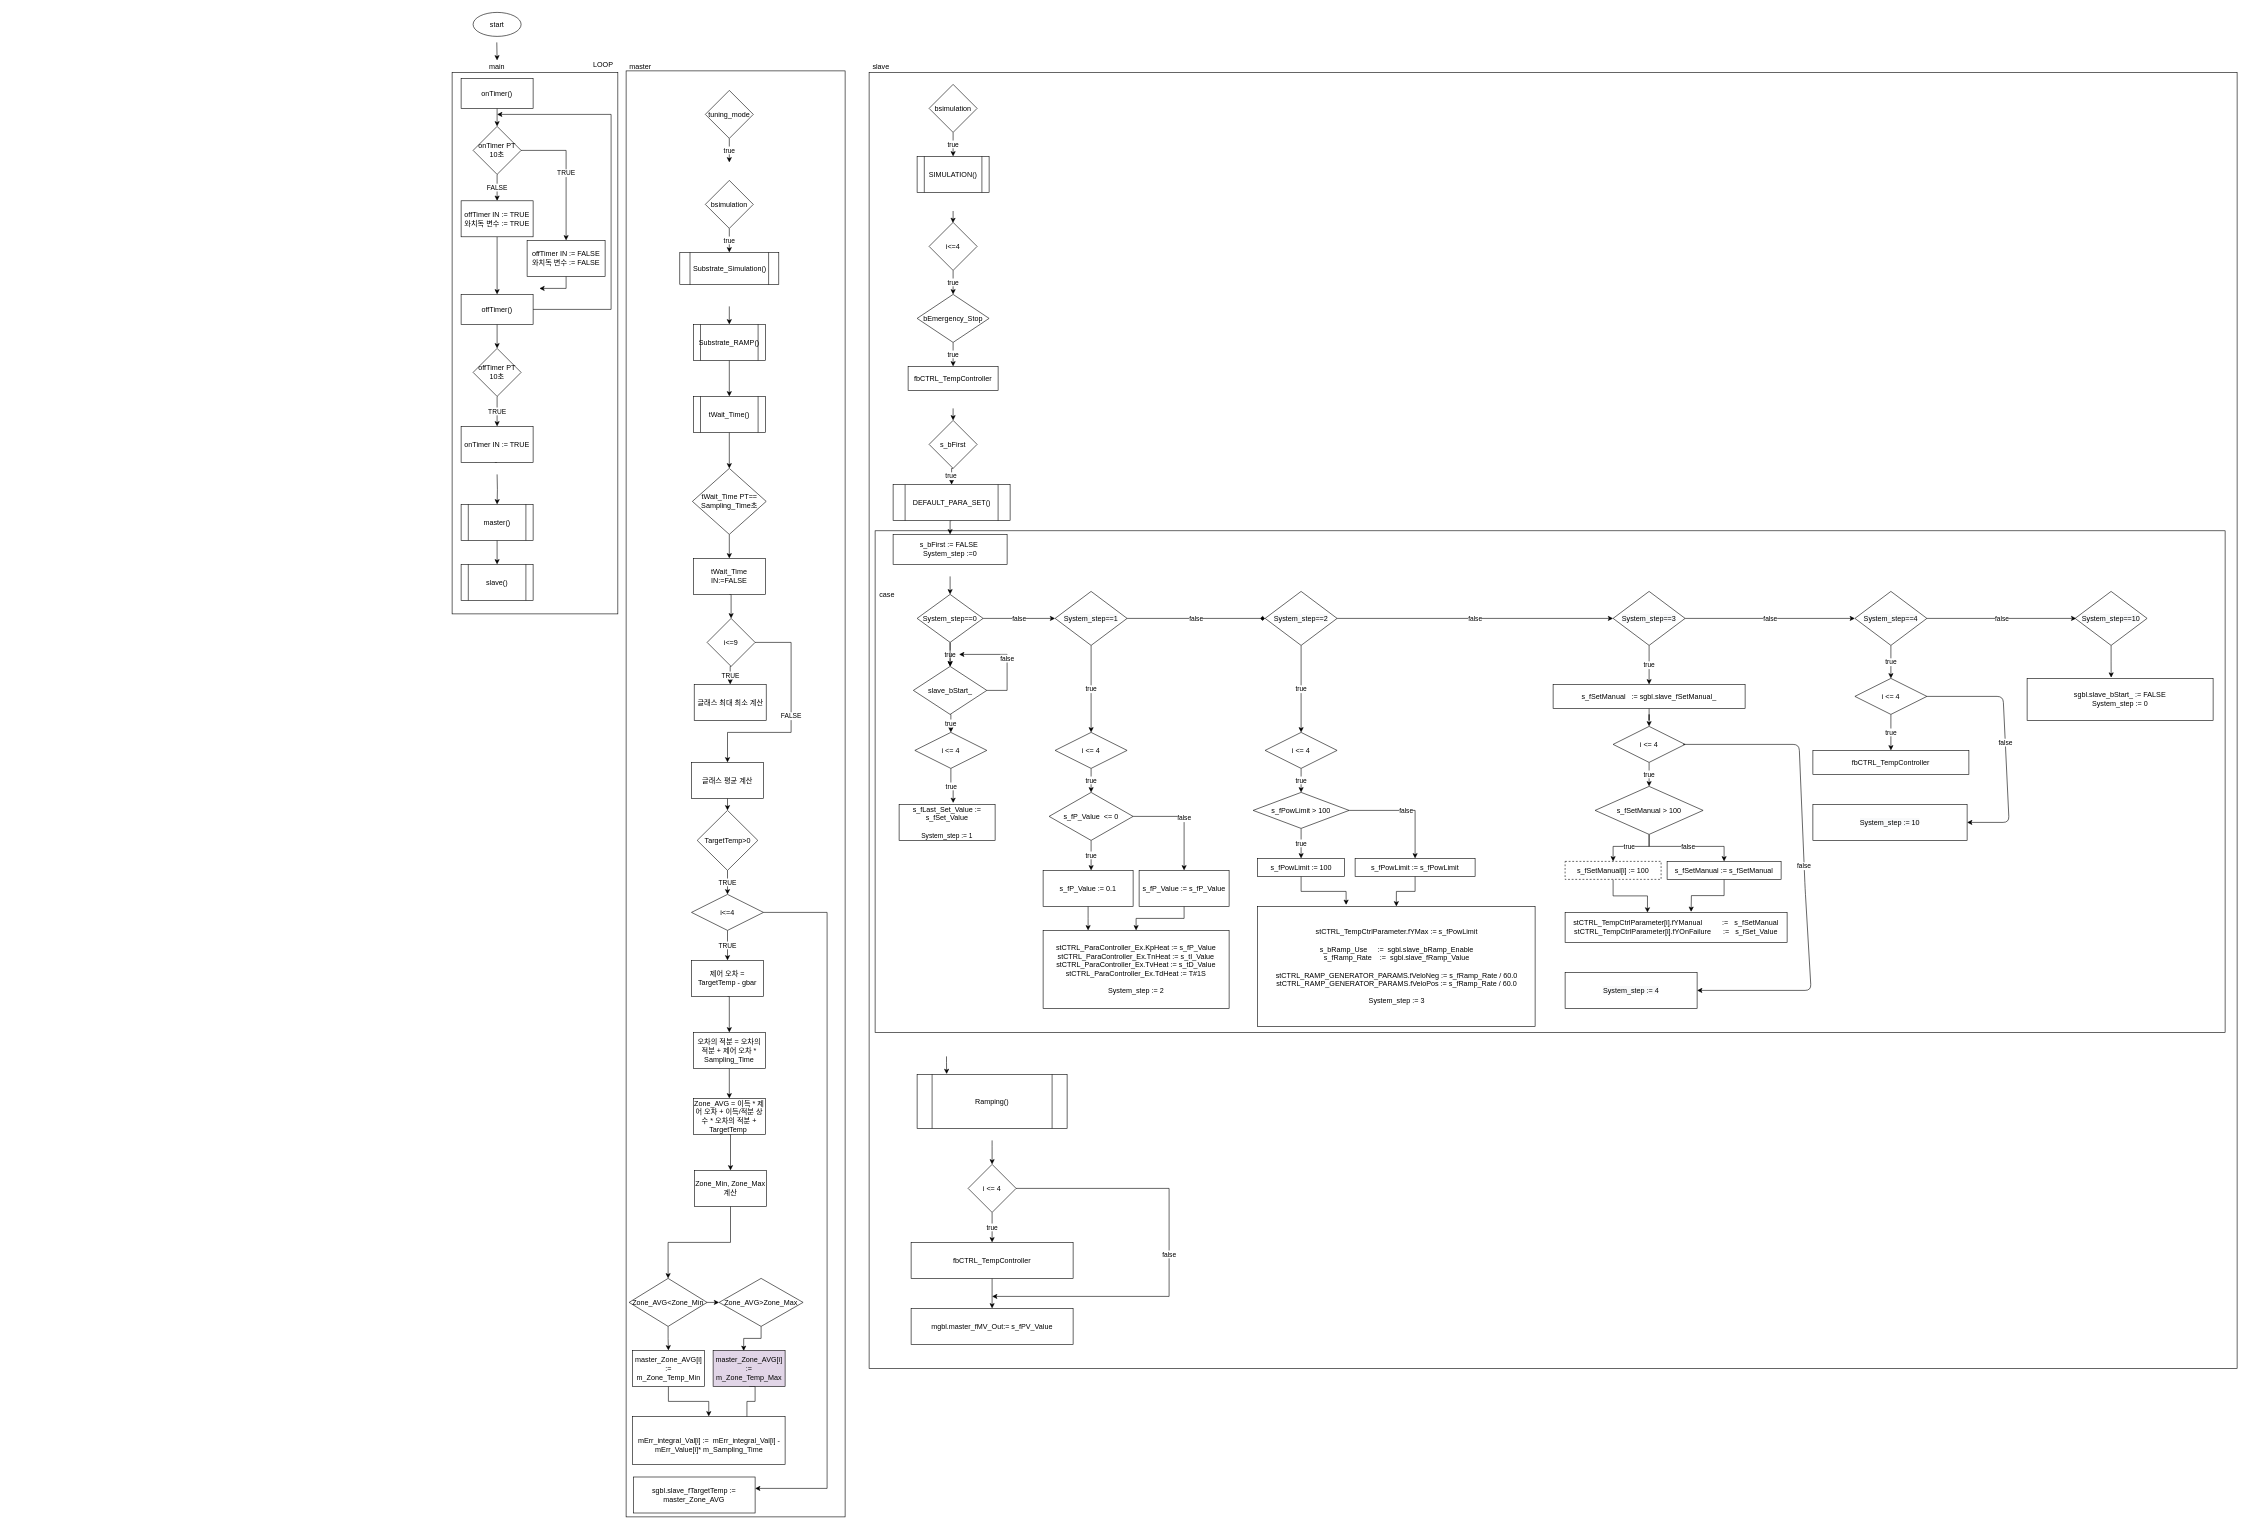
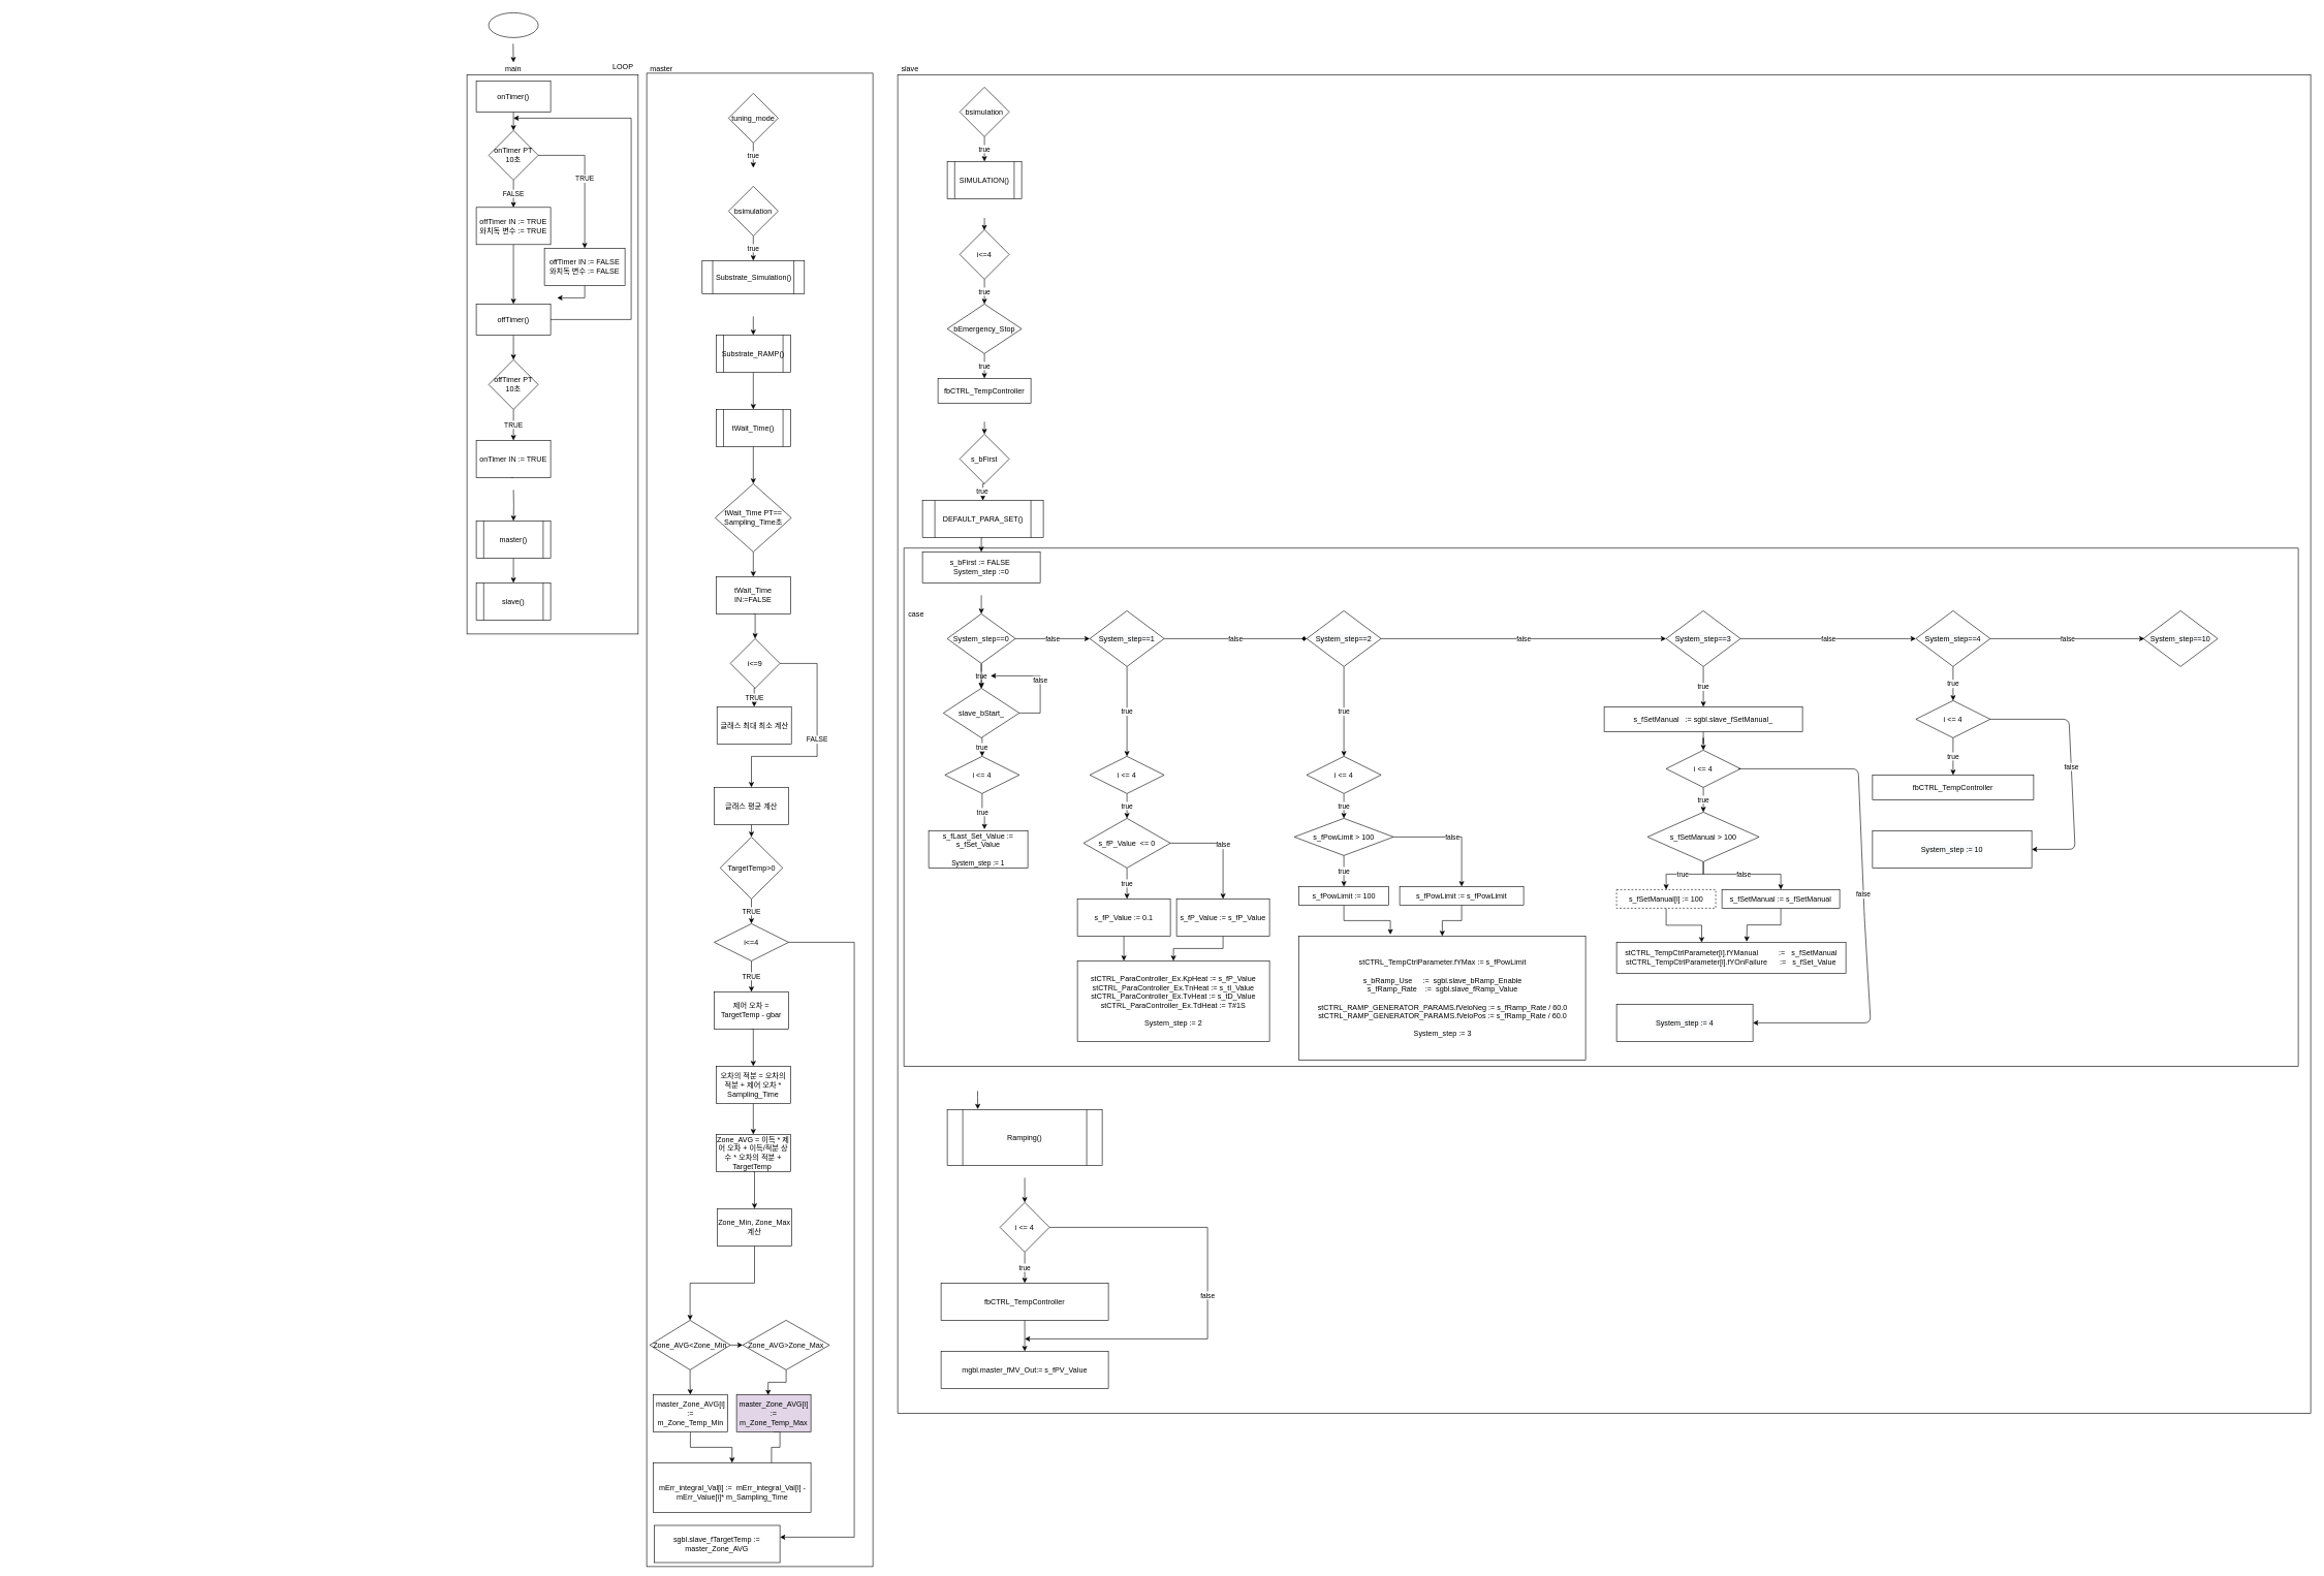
- <mxCell id="6" value="start" style="text;html=1;strokeColor=none;fillColor=none;align=center;verticalAlign=middle;whiteSpace=wrap;rounded=0;" vertex="1" parent="1"><mxGeometry x="798" y="30" width="60" height="20" as="geometry" /></mxCell>
- <mxCell id="151" style="edgeStyle=orthogonalEdgeStyle;rounded=0;orthogonalLoop=1;jettySize=auto;html=1;entryX=0.452;entryY=-0.019;entryDx=0;entryDy=0;entryPerimeter=0;" edge="1" parent="1" source="152" target="153"><mxGeometry relative="1" as="geometry" /></mxCell>
- <mxCell id="153" value="sgbl.slave_bStart_ := FALSE&lt;br&gt;&#09;&#09;System_step := 0" style="rounded=0;whiteSpace=wrap;html=1;" vertex="1" parent="1"><mxGeometry x="3378" y="1130" width="310" height="70" as="geometry" /></mxCell>
